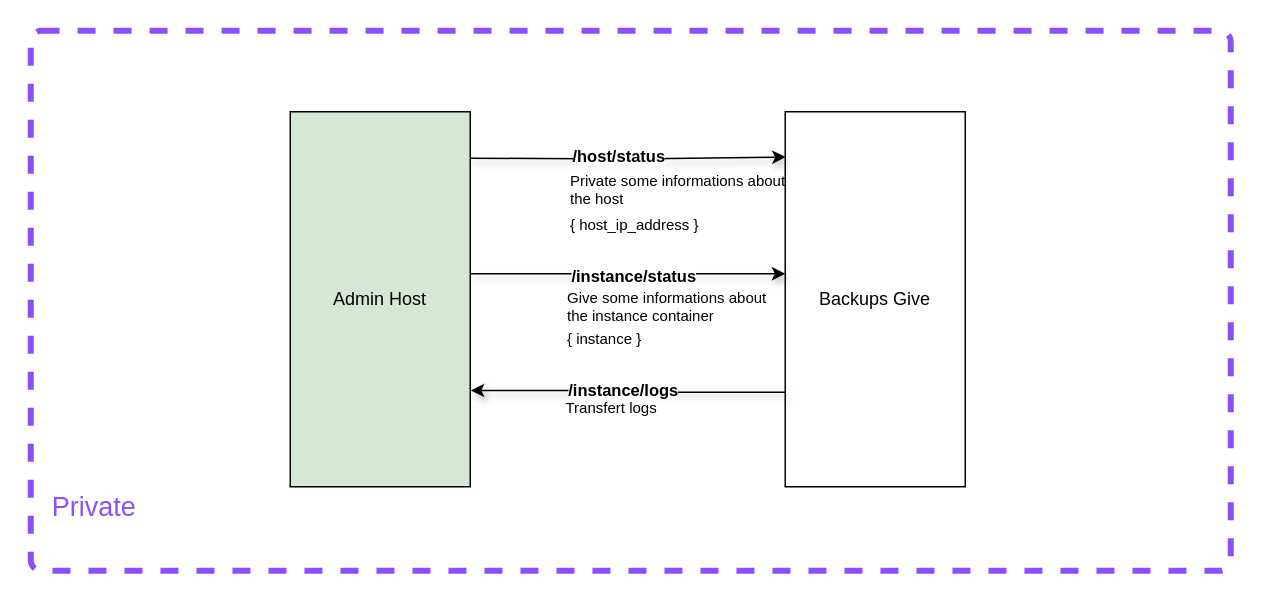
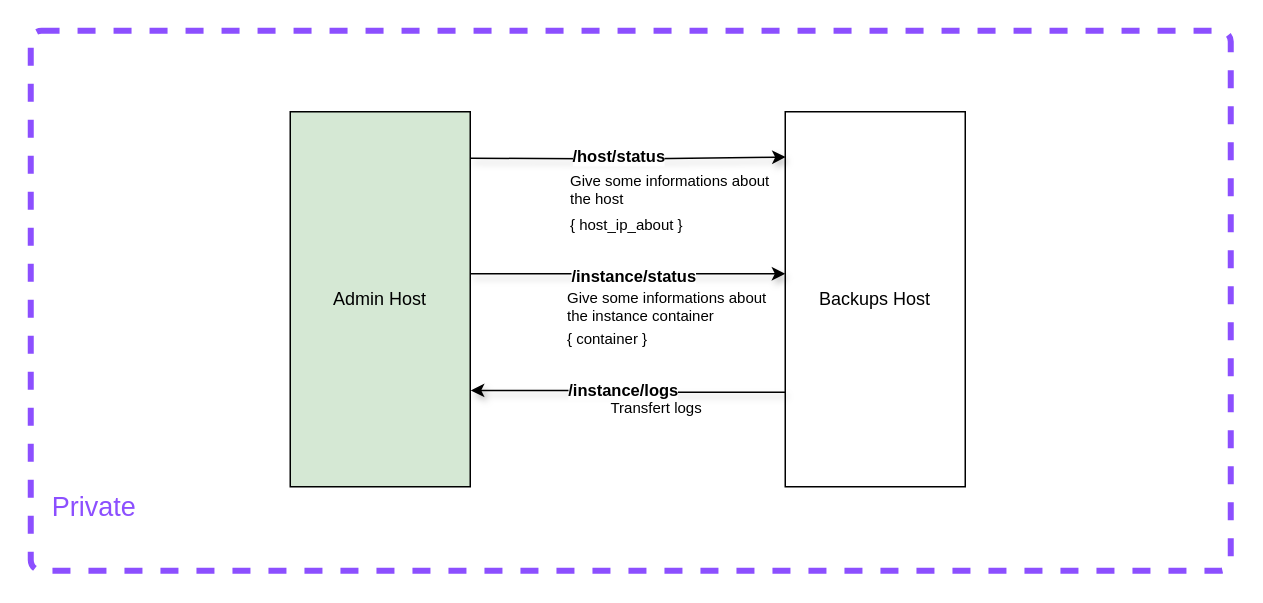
- <mxCell id="13" value="&lt;font style=&quot;font-size: 10px;&quot;&gt;Private some informations about &lt;br&gt;the host&lt;/font&gt;" style="text;html=1;align=left;verticalAlign=middle;resizable=0;points=[];autosize=1;strokeColor=none;fillColor=none;fontSize=10;" vertex="1" parent="1"><mxGeometry x="378" y="106" width="160" height="40" as="geometry" /></mxCell>
+ <mxCell id="13" value="&lt;font style=&quot;font-size: 10px;&quot;&gt;Give some informations about &lt;br&gt;the host&lt;/font&gt;" style="text;html=1;align=left;verticalAlign=middle;resizable=0;points=[];autosize=1;strokeColor=none;fillColor=none;fontSize=10;" vertex="1" parent="1"><mxGeometry x="378" y="106" width="160" height="40" as="geometry" /></mxCell>
- <mxCell id="12" value="&lt;font style=&quot;font-size: 10px;&quot;&gt;{ host_ip_address }&lt;/font&gt;" style="text;html=1;align=left;verticalAlign=middle;resizable=0;points=[];autosize=1;strokeColor=none;fillColor=none;fontSize=10;" vertex="1" parent="1"><mxGeometry x="378" y="134" width="110" height="30" as="geometry" /></mxCell>
+ <mxCell id="12" value="&lt;font style=&quot;font-size: 10px;&quot;&gt;{ host_ip_about }&lt;/font&gt;" style="text;html=1;align=left;verticalAlign=middle;resizable=0;points=[];autosize=1;strokeColor=none;fillColor=none;fontSize=10;" vertex="1" parent="1"><mxGeometry x="378" y="134" width="110" height="30" as="geometry" /></mxCell>
- <mxCell id="5" value="Backups Give" style="whiteSpace=wrap;html=1;" vertex="1" parent="1"><mxGeometry x="523" y="74" width="120" height="250" as="geometry" /></mxCell>
+ <mxCell id="5" value="Backups Host" style="whiteSpace=wrap;html=1;" vertex="1" parent="1"><mxGeometry x="523" y="74" width="120" height="250" as="geometry" /></mxCell>
- <mxCell id="14" value="&lt;font style=&quot;font-size: 10px;&quot;&gt;{ instance }&lt;/font&gt;" style="text;html=1;align=left;verticalAlign=middle;resizable=0;points=[];autosize=1;strokeColor=none;fillColor=none;fontSize=10;" vertex="1" parent="1"><mxGeometry x="376" y="210" width="70" height="30" as="geometry" /></mxCell>
+ <mxCell id="14" value="&lt;font style=&quot;font-size: 10px;&quot;&gt;{ container }&lt;/font&gt;" style="text;html=1;align=left;verticalAlign=middle;resizable=0;points=[];autosize=1;strokeColor=none;fillColor=none;fontSize=10;" vertex="1" parent="1"><mxGeometry x="376" y="210" width="70" height="30" as="geometry" /></mxCell>
- <mxCell id="16" value="Transfert logs" style="text;html=1;align=left;verticalAlign=middle;resizable=0;points=[];autosize=1;strokeColor=none;fillColor=none;fontSize=10;" vertex="1" parent="1"><mxGeometry x="375" y="256" width="80" height="30" as="geometry" /></mxCell>
+ <mxCell id="16" value="Transfert logs" style="text;html=1;align=left;verticalAlign=middle;resizable=0;points=[];autosize=1;strokeColor=none;fillColor=none;fontSize=10;" vertex="1" parent="1"><mxGeometry x="405" y="256" width="80" height="30" as="geometry" /></mxCell>
